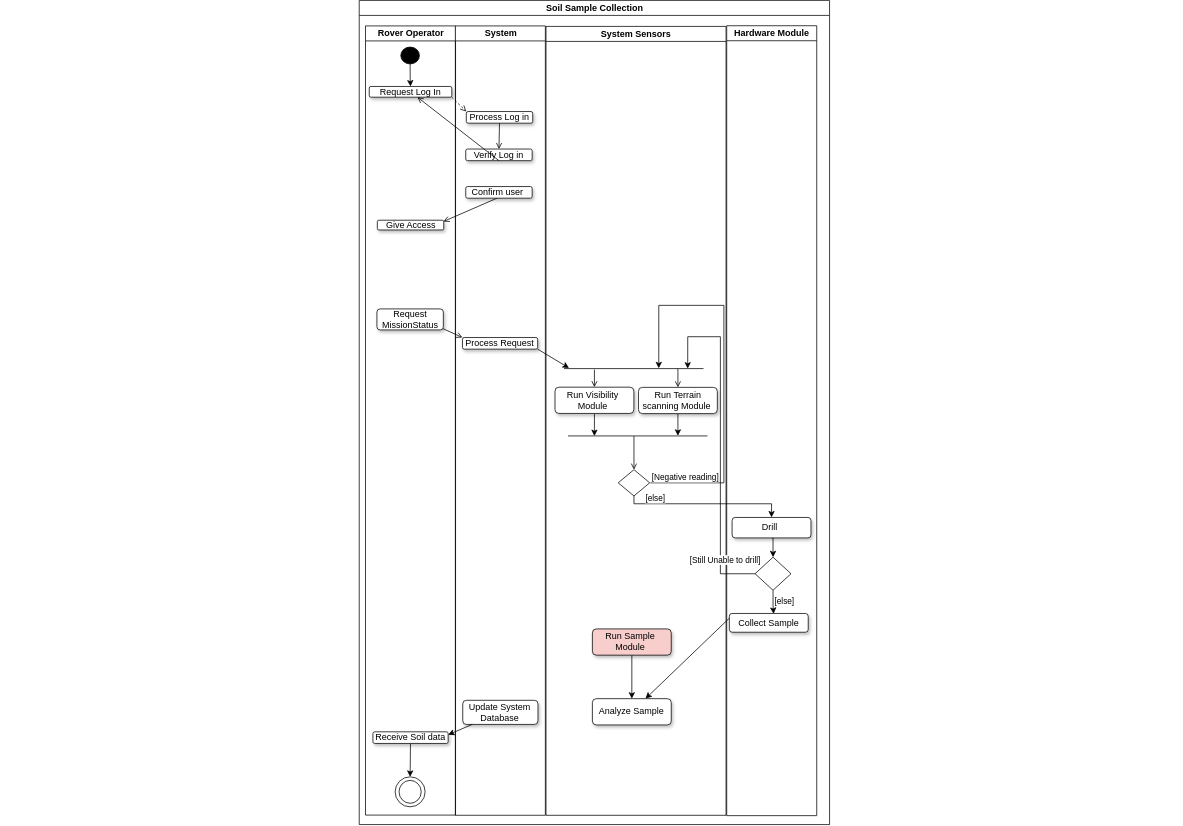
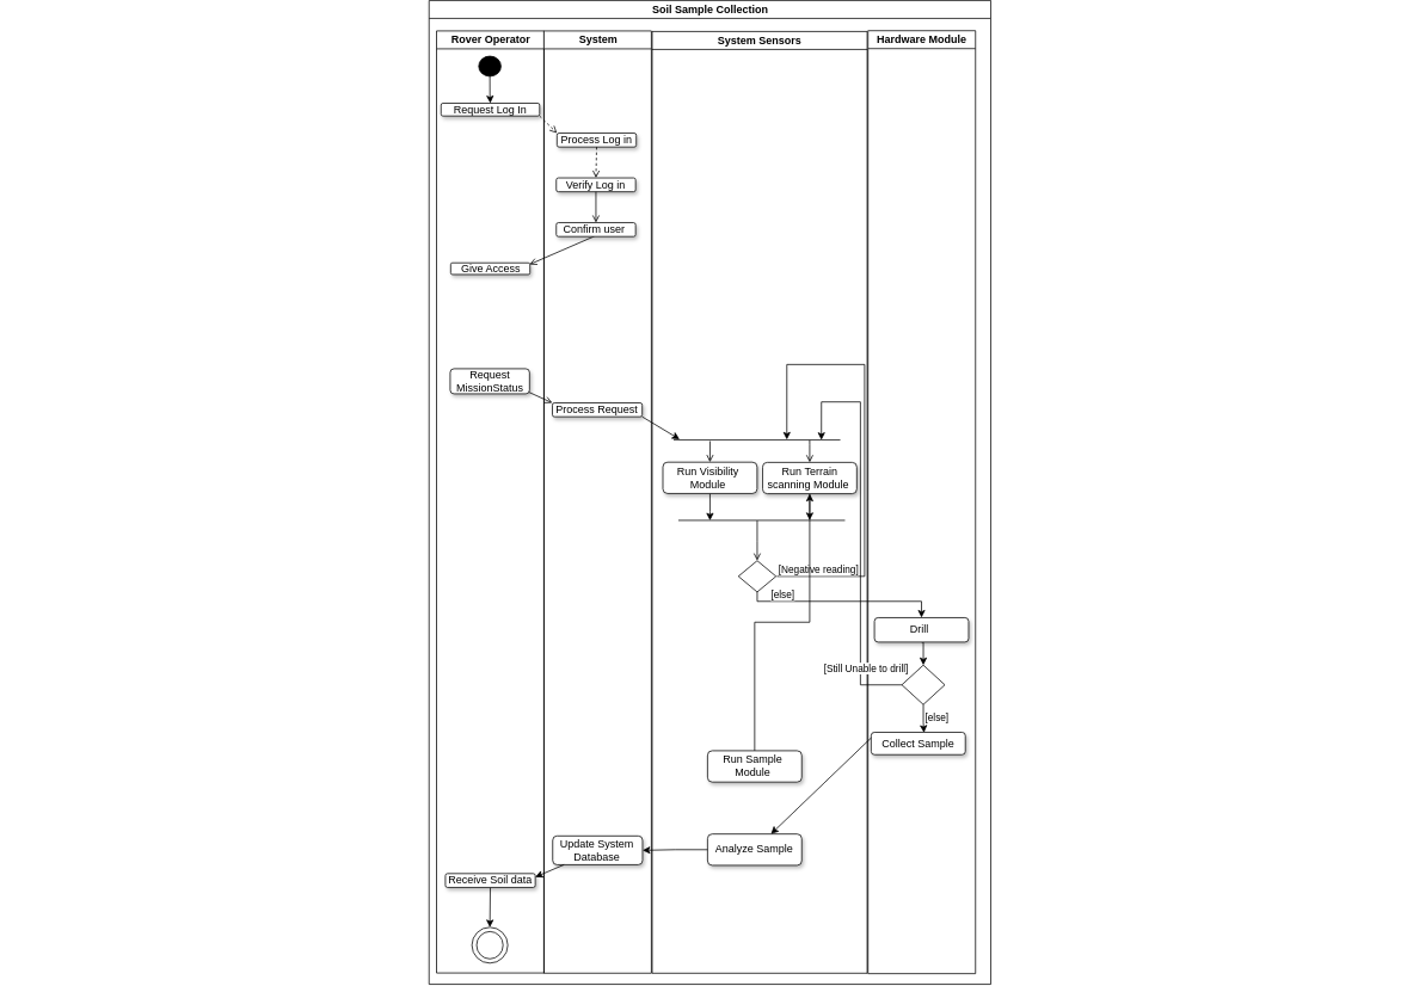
- <mxCell id="18" style="rounded=0;orthogonalLoop=1;jettySize=auto;html=1;exitX=0.5;exitY=1;exitDx=0;exitDy=0;endArrow=open;endFill=0;" edge="1" parent="13" source="16" target="7"><mxGeometry relative="1" as="geometry"><mxPoint x="571" y="-319" as="targetPoint" /></mxGeometry></mxCell>
+ <mxCell id="18" style="rounded=0;orthogonalLoop=1;jettySize=auto;html=1;exitX=0.5;exitY=1;exitDx=0;exitDy=0;endArrow=open;endFill=0;entryX=0.5;entryY=0;entryDx=0;entryDy=0;" edge="1" parent="13" source="16" target="15"><mxGeometry relative="1" as="geometry"><mxPoint x="571" y="-319" as="targetPoint" /></mxGeometry></mxCell>
- <mxCell id="17" style="rounded=0;orthogonalLoop=1;jettySize=auto;html=1;entryX=0.5;entryY=0;entryDx=0;entryDy=0;exitX=0.5;exitY=1;exitDx=0;exitDy=0;endArrow=open;endFill=0;" edge="1" parent="13" source="14" target="16"><mxGeometry relative="1" as="geometry" /></mxCell>
+ <mxCell id="17" style="rounded=0;orthogonalLoop=1;jettySize=auto;html=1;entryX=0.5;entryY=0;entryDx=0;entryDy=0;exitX=0.5;exitY=1;exitDx=0;exitDy=0;endArrow=open;endFill=0;dashed=1;" edge="1" parent="13" source="14" target="16"><mxGeometry relative="1" as="geometry" /></mxCell>
- <mxCell id="37" value="Run Sample&amp;nbsp;&lt;br&gt;Module&amp;nbsp;" style="rounded=1;whiteSpace=wrap;html=1;shadow=1;fillColor=#f8cecc;" vertex="1" parent="22"><mxGeometry x="467.64" y="397.35" width="105.13" height="35" as="geometry" /></mxCell>
+ <mxCell id="37" value="Run Sample&amp;nbsp;&lt;br&gt;Module&amp;nbsp;" style="rounded=1;whiteSpace=wrap;html=1;shadow=1;" vertex="1" parent="22"><mxGeometry x="467.64" y="397.35" width="105.13" height="35" as="geometry" /></mxCell>
- <mxCell id="36" style="edgeStyle=orthogonalEdgeStyle;rounded=0;orthogonalLoop=1;jettySize=auto;html=1;entryX=0.5;entryY=0;entryDx=0;entryDy=0;" edge="1" parent="22" source="37" target="38"><mxGeometry relative="1" as="geometry" /></mxCell>
+ <mxCell id="36" style="edgeStyle=orthogonalEdgeStyle;rounded=0;orthogonalLoop=1;jettySize=auto;html=1;" edge="1" parent="22" source="37" target="28"><mxGeometry relative="1" as="geometry" /></mxCell>
+ <mxCell id="55" style="edgeStyle=orthogonalEdgeStyle;rounded=0;orthogonalLoop=1;jettySize=auto;html=1;exitX=0;exitY=0.5;exitDx=0;exitDy=0;entryX=1;entryY=0.5;entryDx=0;entryDy=0;" edge="1" parent="1" source="38" target="20"><mxGeometry relative="1" as="geometry" /></mxCell>
